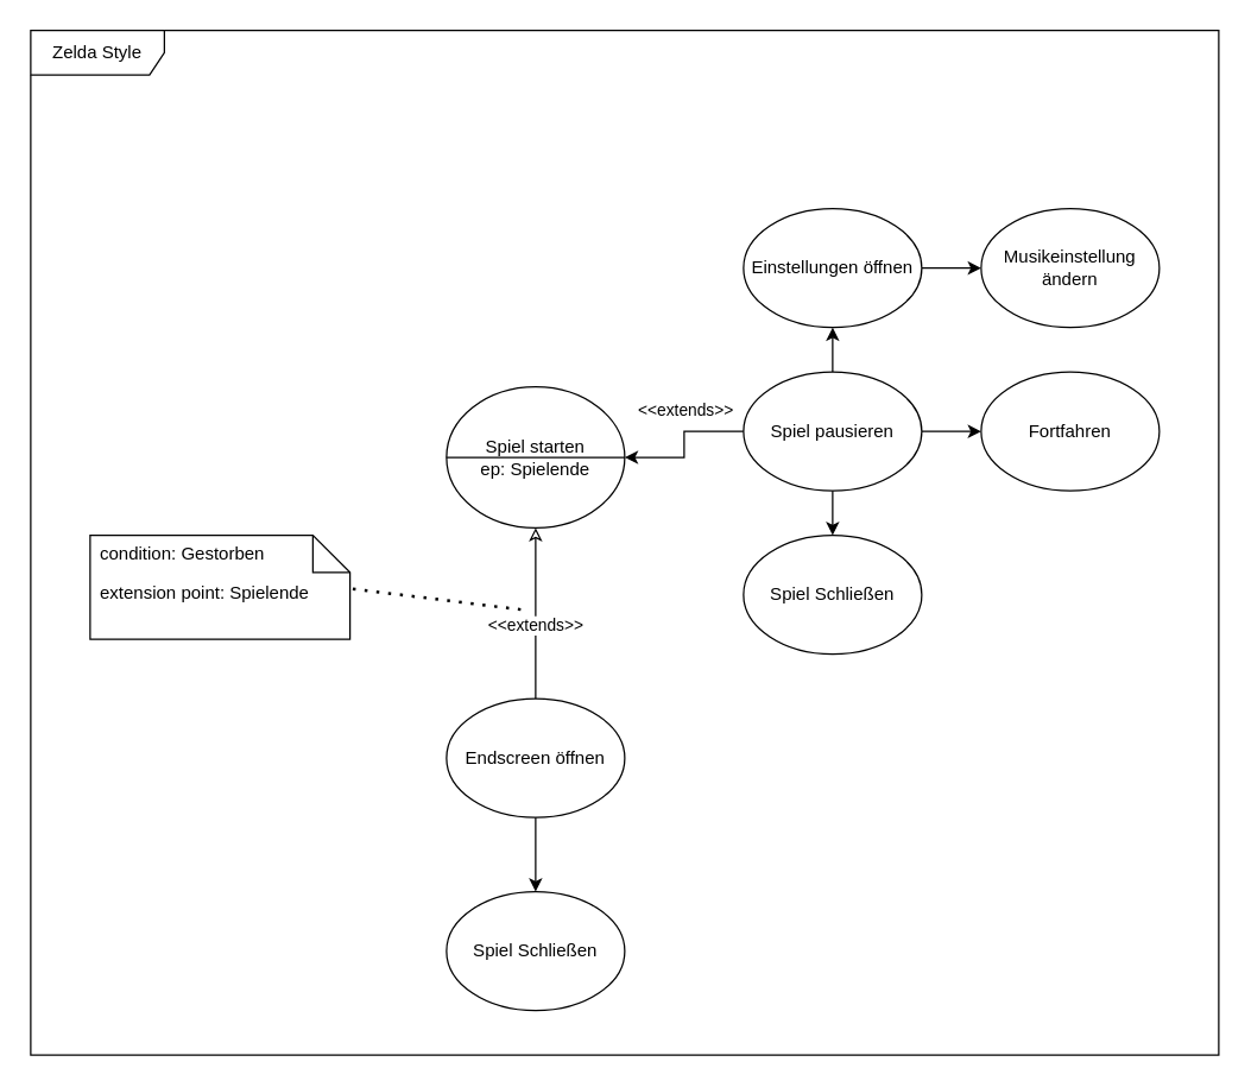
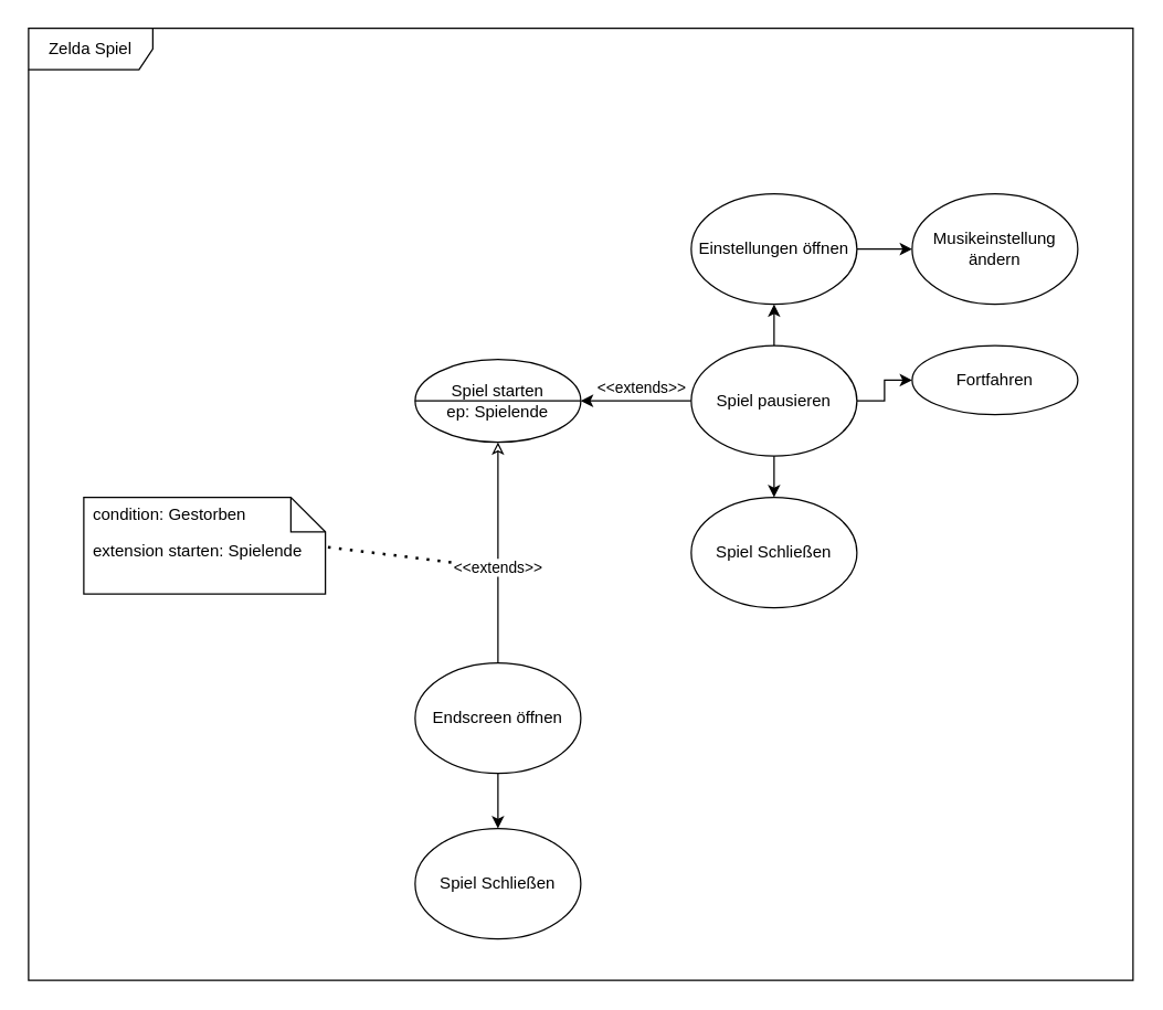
- <mxCell id="10" value="Zelda Style" style="shape=umlFrame;whiteSpace=wrap;html=1;pointerEvents=0;width=90;height=30;" parent="1" vertex="1"><mxGeometry x="20" y="20" width="800" height="690" as="geometry" /></mxCell>
+ <mxCell id="10" value="Zelda Spiel" style="shape=umlFrame;whiteSpace=wrap;html=1;pointerEvents=0;width=90;height=30;" parent="1" vertex="1"><mxGeometry x="20" y="20" width="800" height="690" as="geometry" /></mxCell>
- <mxCell id="18" value="Fortfahren" style="ellipse;whiteSpace=wrap;html=1;" parent="1" vertex="1"><mxGeometry x="660" y="250" width="120" height="80" as="geometry" /></mxCell>
+ <mxCell id="18" value="Fortfahren" style="ellipse;whiteSpace=wrap;html=1;" parent="1" vertex="1"><mxGeometry x="660" y="250" width="120" height="50" as="geometry" /></mxCell>
- <mxCell id="16" value="Spiel starten&lt;br&gt;ep: Spielende" style="shape=lineEllipse;perimeter=ellipsePerimeter;whiteSpace=wrap;html=1;backgroundOutline=1;" parent="1" vertex="1"><mxGeometry x="300" y="260" width="120" height="95" as="geometry" /></mxCell>
+ <mxCell id="16" value="Spiel starten&lt;br&gt;ep: Spielende" style="shape=lineEllipse;perimeter=ellipsePerimeter;whiteSpace=wrap;html=1;backgroundOutline=1;" parent="1" vertex="1"><mxGeometry x="300" y="260" width="120" height="60" as="geometry" /></mxCell>
- <mxCell id="11" value="extension point: Spielende" style="shape=note2;boundedLbl=1;whiteSpace=wrap;html=1;size=25;verticalAlign=top;align=left;spacingLeft=5;" parent="1" vertex="1"><mxGeometry x="60" y="360" width="175" height="70" as="geometry" /></mxCell>
+ <mxCell id="11" value="extension starten: Spielende" style="shape=note2;boundedLbl=1;whiteSpace=wrap;html=1;size=25;verticalAlign=top;align=left;spacingLeft=5;" parent="1" vertex="1"><mxGeometry x="60" y="360" width="175" height="70" as="geometry" /></mxCell>
- <mxCell id="17" value="Endscreen öffnen" style="ellipse;whiteSpace=wrap;html=1;" parent="1" vertex="1"><mxGeometry x="300" y="470" width="120" height="80" as="geometry" /></mxCell>
+ <mxCell id="17" value="Endscreen öffnen" style="ellipse;whiteSpace=wrap;html=1;" parent="1" vertex="1"><mxGeometry x="300" y="480" width="120" height="80" as="geometry" /></mxCell>
